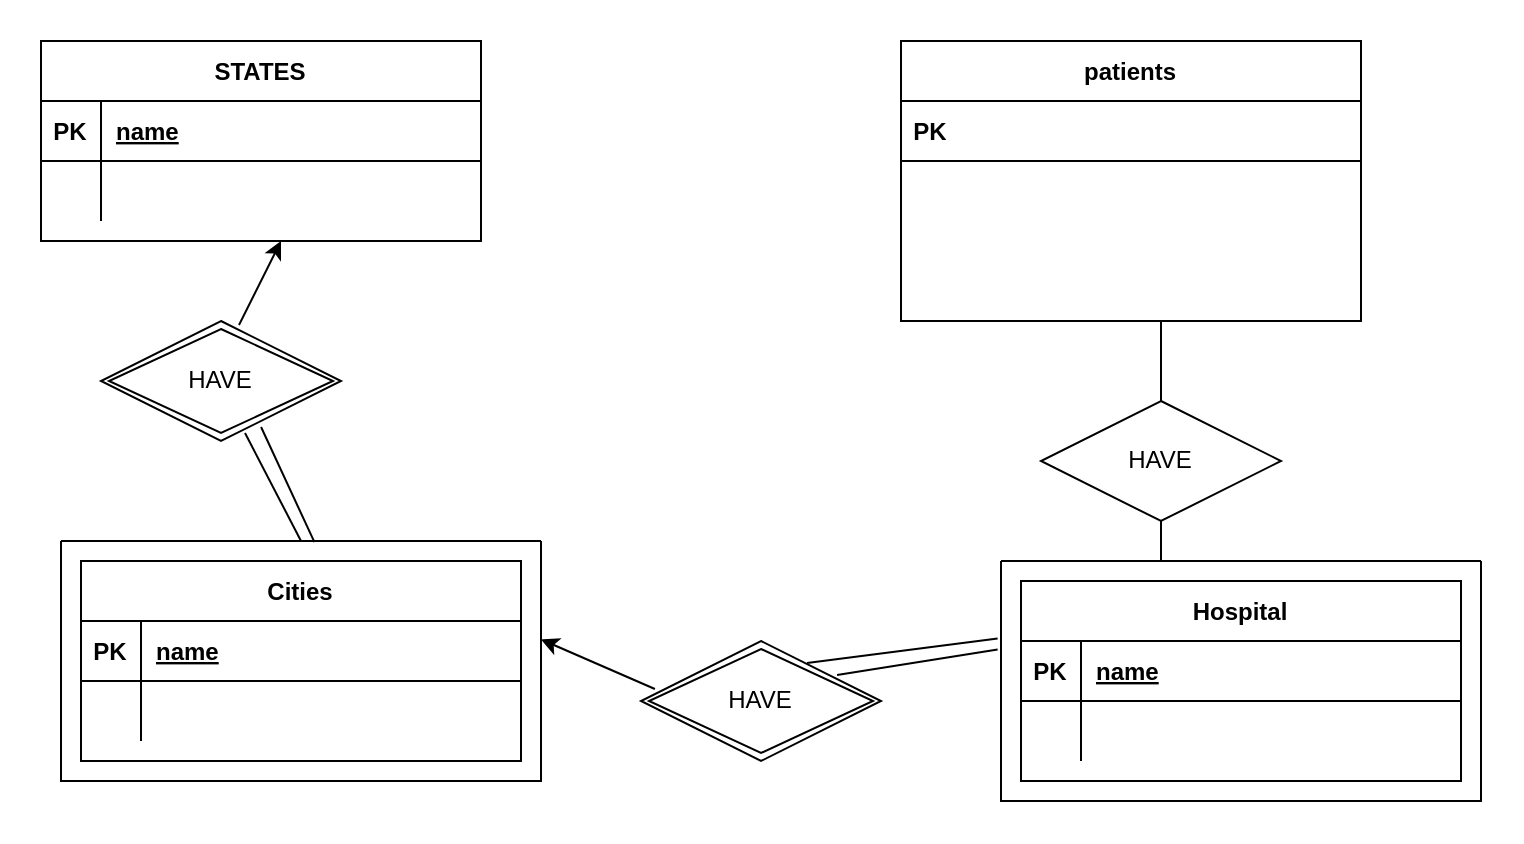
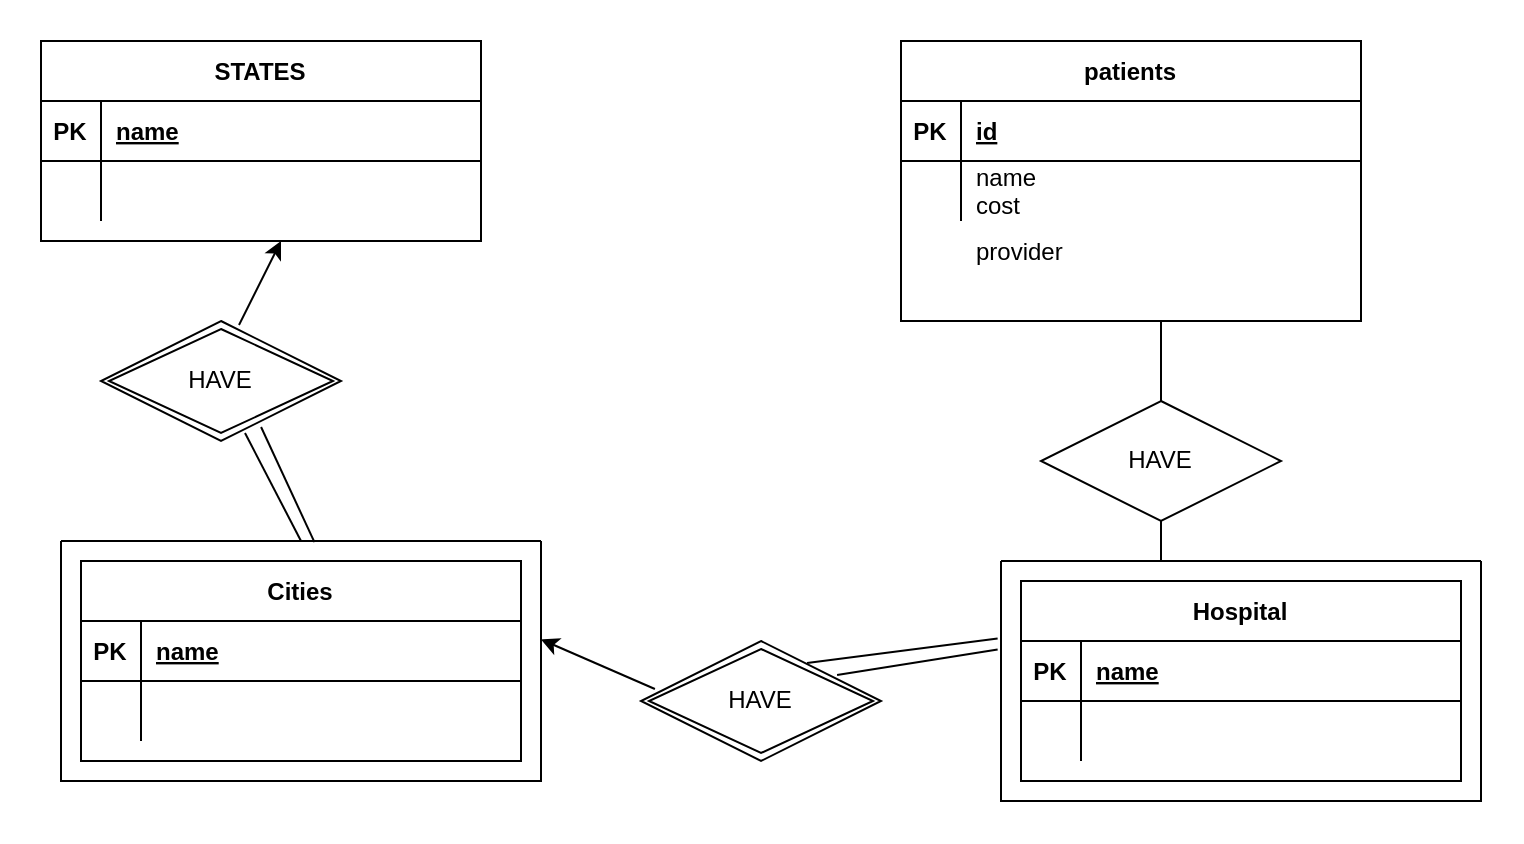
+ <mxCell id="32" value="id" style="shape=partialRectangle;overflow=hidden;connectable=0;fillColor=none;top=0;left=0;bottom=0;right=0;align=left;spacingLeft=6;fontStyle=5;" parent="30" vertex="1"><mxGeometry x="30" width="200" height="30" as="geometry"><mxRectangle width="200" height="30" as="alternateBounds" /></mxGeometry></mxCell>
+ <mxCell id="35" value="name&#10;cost&#10;provider" style="shape=partialRectangle;overflow=hidden;connectable=0;fillColor=none;top=0;left=0;bottom=0;right=0;align=left;spacingLeft=6;" parent="33" vertex="1"><mxGeometry x="30" width="200" height="30" as="geometry"><mxRectangle width="200" height="30" as="alternateBounds" /></mxGeometry></mxCell>
+ <mxCell id="38" value="provider" style="shape=partialRectangle;overflow=hidden;connectable=0;fillColor=none;top=0;left=0;bottom=0;right=0;align=left;spacingLeft=6;" parent="1" vertex="1"><mxGeometry x="480" y="110" width="200" height="30" as="geometry"><mxRectangle width="200" height="30" as="alternateBounds" /></mxGeometry></mxCell>
